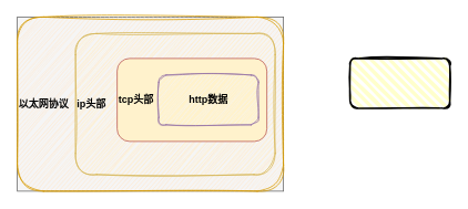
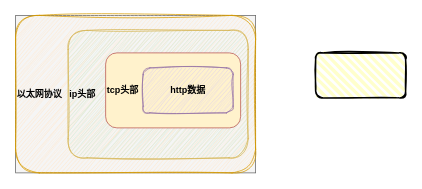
- <mxCell id="7" value="http数据" style="rounded=1;whiteSpace=wrap;html=1;fontStyle=1;fillColor=#f5f5f5;strokeColor=#9673a6;sketch=1;curveFitting=1;jiggle=2;" vertex="1" parent="3"><mxGeometry x="170" y="70" width="120" height="60" as="geometry" /></mxCell>
+ <mxCell id="7" value="http数据" style="rounded=1;whiteSpace=wrap;html=1;fontStyle=1;fillColor=#e1d5e7;strokeColor=#9673a6;sketch=1;curveFitting=1;jiggle=2;" vertex="1" parent="3"><mxGeometry x="170" y="70" width="120" height="60" as="geometry" /></mxCell>
- <mxCell id="5" value="ip头部" style="rounded=1;whiteSpace=wrap;html=1;align=left;fontStyle=1;fillColor=#fff2cc;strokeColor=#d6b656;sketch=1;curveFitting=1;jiggle=2;" vertex="1" parent="3"><mxGeometry x="70" y="20" width="240" height="170" as="geometry" /></mxCell>
+ <mxCell id="5" value="ip头部" style="rounded=1;whiteSpace=wrap;html=1;align=left;fontStyle=1;fillColor=#d5e8d4;strokeColor=#d6b656;sketch=1;curveFitting=1;jiggle=2;" vertex="1" parent="3"><mxGeometry x="70" y="20" width="240" height="170" as="geometry" /></mxCell>
